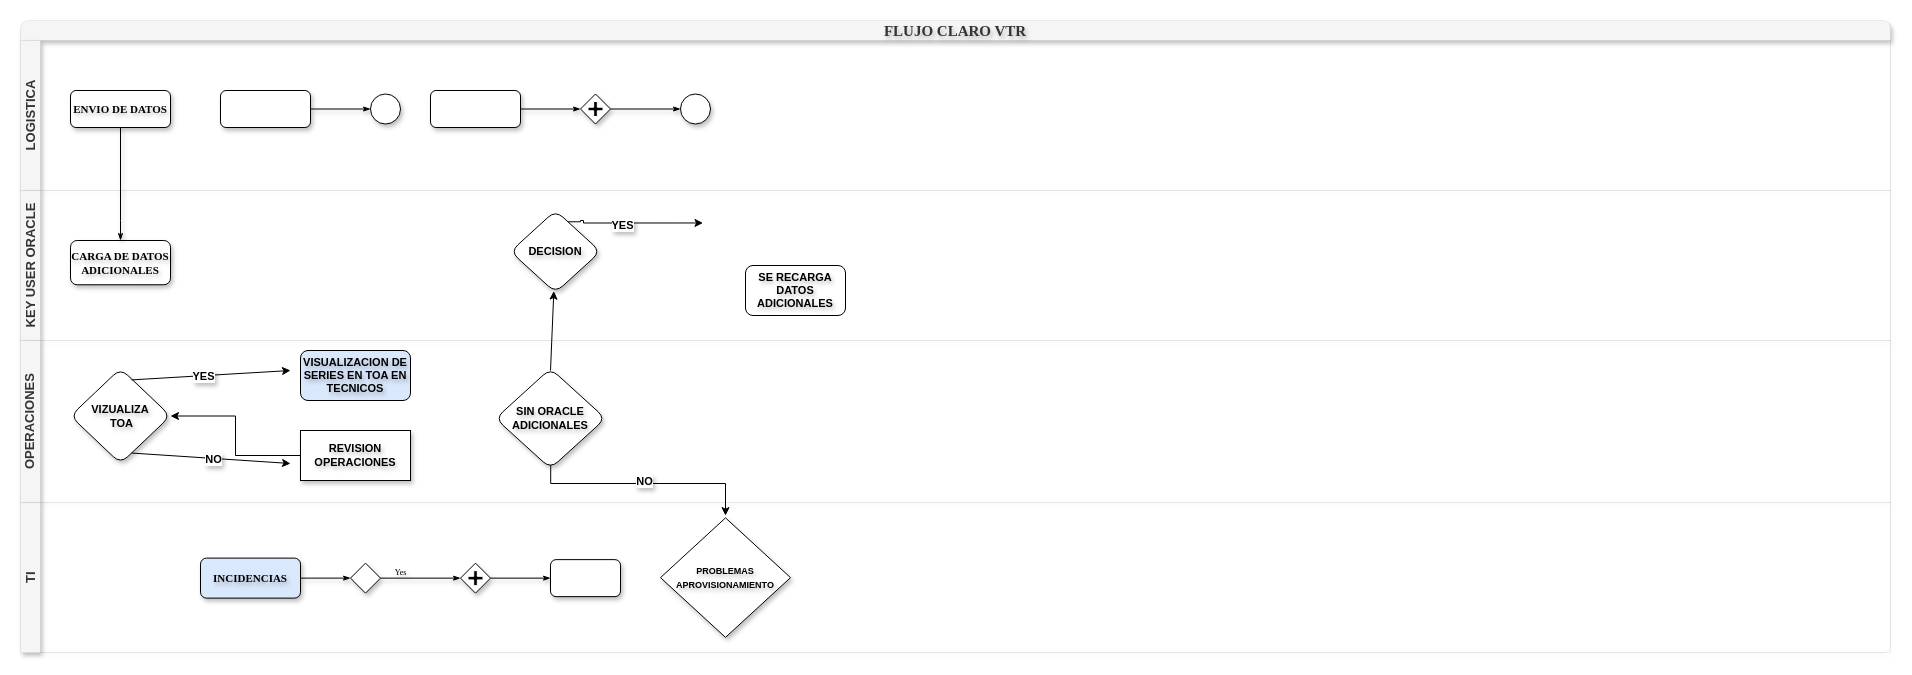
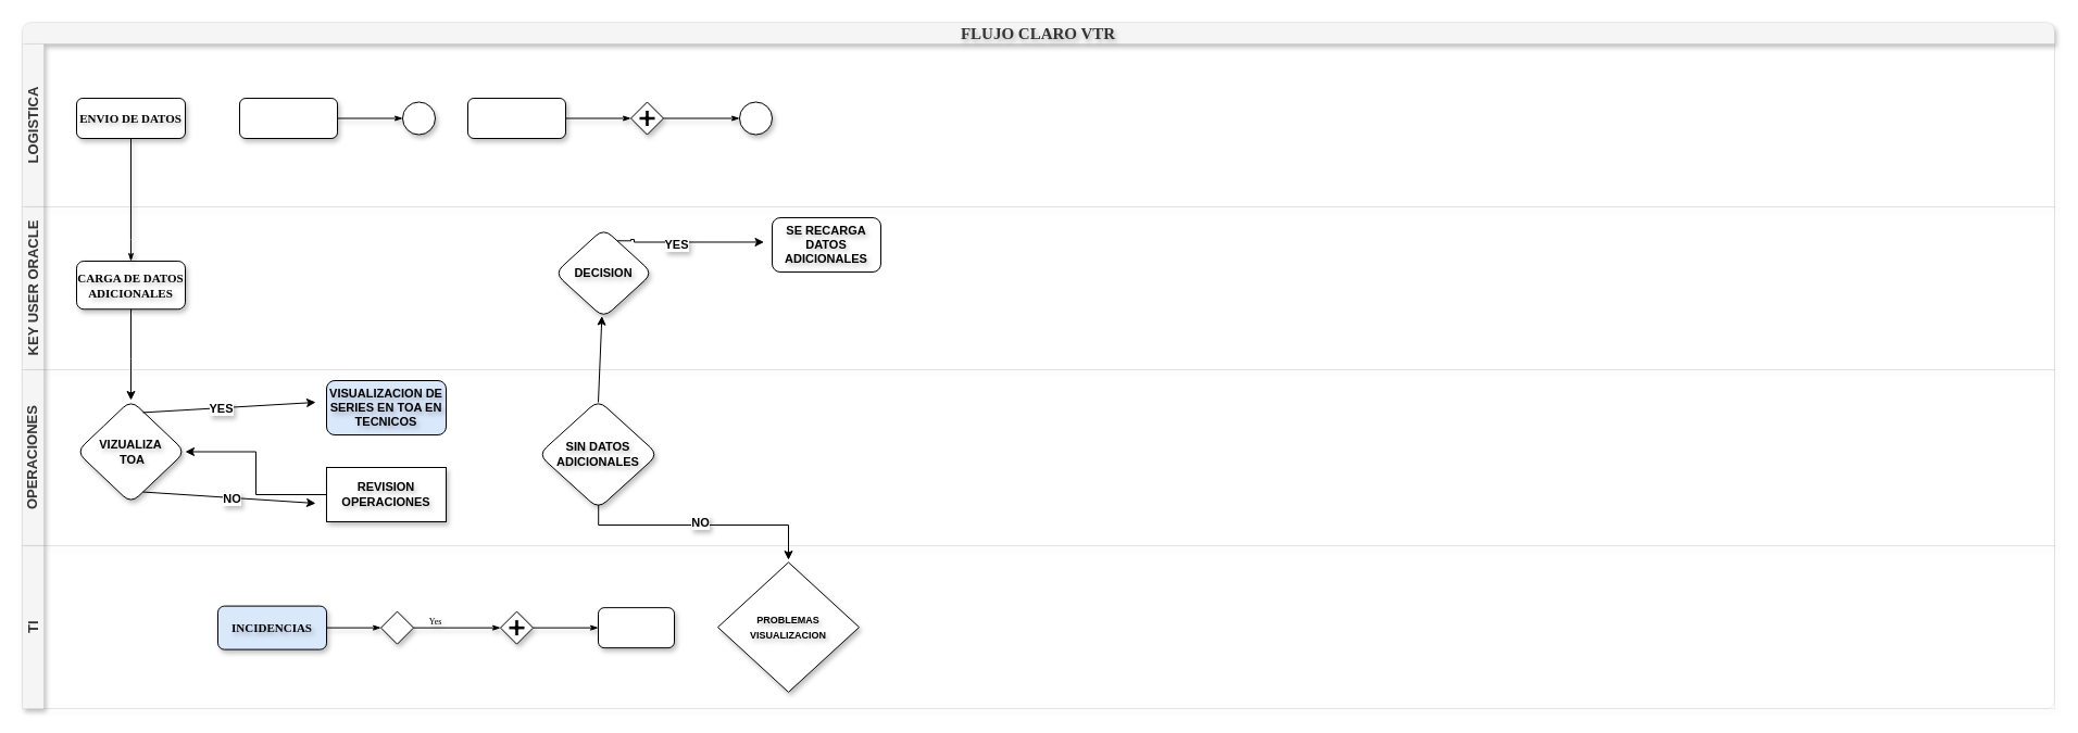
- <mxCell id="15" value="SE RECARGA DATOS ADICIONALES" style="rounded=1;whiteSpace=wrap;html=1;textShadow=1;fontStyle=1;fontSize=11;" vertex="1" parent="13"><mxGeometry x="725" y="75" width="100" height="50" as="geometry" /></mxCell>
+ <mxCell id="15" value="SE RECARGA DATOS ADICIONALES" style="rounded=1;whiteSpace=wrap;html=1;textShadow=1;fontStyle=1;fontSize=11;" vertex="1" parent="13"><mxGeometry x="690" y="10" width="100" height="50" as="geometry" /></mxCell>
+ <mxCell id="40" value="" style="edgeStyle=orthogonalEdgeStyle;rounded=0;orthogonalLoop=1;jettySize=auto;html=1;" edge="1" parent="2" source="14" target="19"><mxGeometry relative="1" as="geometry"><Array as="points"><mxPoint x="100" y="310" /><mxPoint x="100" y="310" /></Array></mxGeometry></mxCell>
- <mxCell id="26" value="&lt;font style=&quot;font-size: 11px;&quot;&gt;SIN ORACLE ADICIONALES&lt;/font&gt;" style="rhombus;whiteSpace=wrap;html=1;rounded=1;textShadow=1;fontStyle=1;points=[[0,0,0,0,0],[0,0.5,0,0,0],[0,1,0,0,0],[0.5,0,0,0,0],[0.5,1,0,0,0],[0.65,0.15,0,0,0],[0.71,0.81,0,0,0],[1,0.5,0,0,0]];shadow=1;fontSize=11;" vertex="1" parent="18"><mxGeometry x="475" y="28" width="110" height="100" as="geometry" /></mxCell>
+ <mxCell id="26" value="&lt;font style=&quot;font-size: 11px;&quot;&gt;SIN DATOS ADICIONALES&lt;/font&gt;" style="rhombus;whiteSpace=wrap;html=1;rounded=1;textShadow=1;fontStyle=1;points=[[0,0,0,0,0],[0,0.5,0,0,0],[0,1,0,0,0],[0.5,0,0,0,0],[0.5,1,0,0,0],[0.65,0.15,0,0,0],[0.71,0.81,0,0,0],[1,0.5,0,0,0]];shadow=1;fontSize=11;" vertex="1" parent="18"><mxGeometry x="475" y="28" width="110" height="100" as="geometry" /></mxCell>
- <mxCell id="38" value="&lt;span style=&quot;&quot;&gt;&lt;font style=&quot;font-size: 9px;&quot;&gt;PROBLEMAS APROVISIONAMIENTO&lt;/font&gt;&lt;/span&gt;" style="strokeWidth=1;html=1;shape=mxgraph.flowchart.decision;whiteSpace=wrap;fontSize=11;shadow=1;fontStyle=1;textShadow=1;" vertex="1" parent="30"><mxGeometry x="640" y="15.25" width="130" height="119.5" as="geometry" /></mxCell>
+ <mxCell id="38" value="&lt;span style=&quot;&quot;&gt;&lt;font style=&quot;font-size: 9px;&quot;&gt;PROBLEMAS VISUALIZACION&lt;/font&gt;&lt;/span&gt;" style="strokeWidth=1;html=1;shape=mxgraph.flowchart.decision;whiteSpace=wrap;fontSize=11;shadow=1;fontStyle=1;textShadow=1;" vertex="1" parent="30"><mxGeometry x="640" y="15.25" width="130" height="119.5" as="geometry" /></mxCell>
